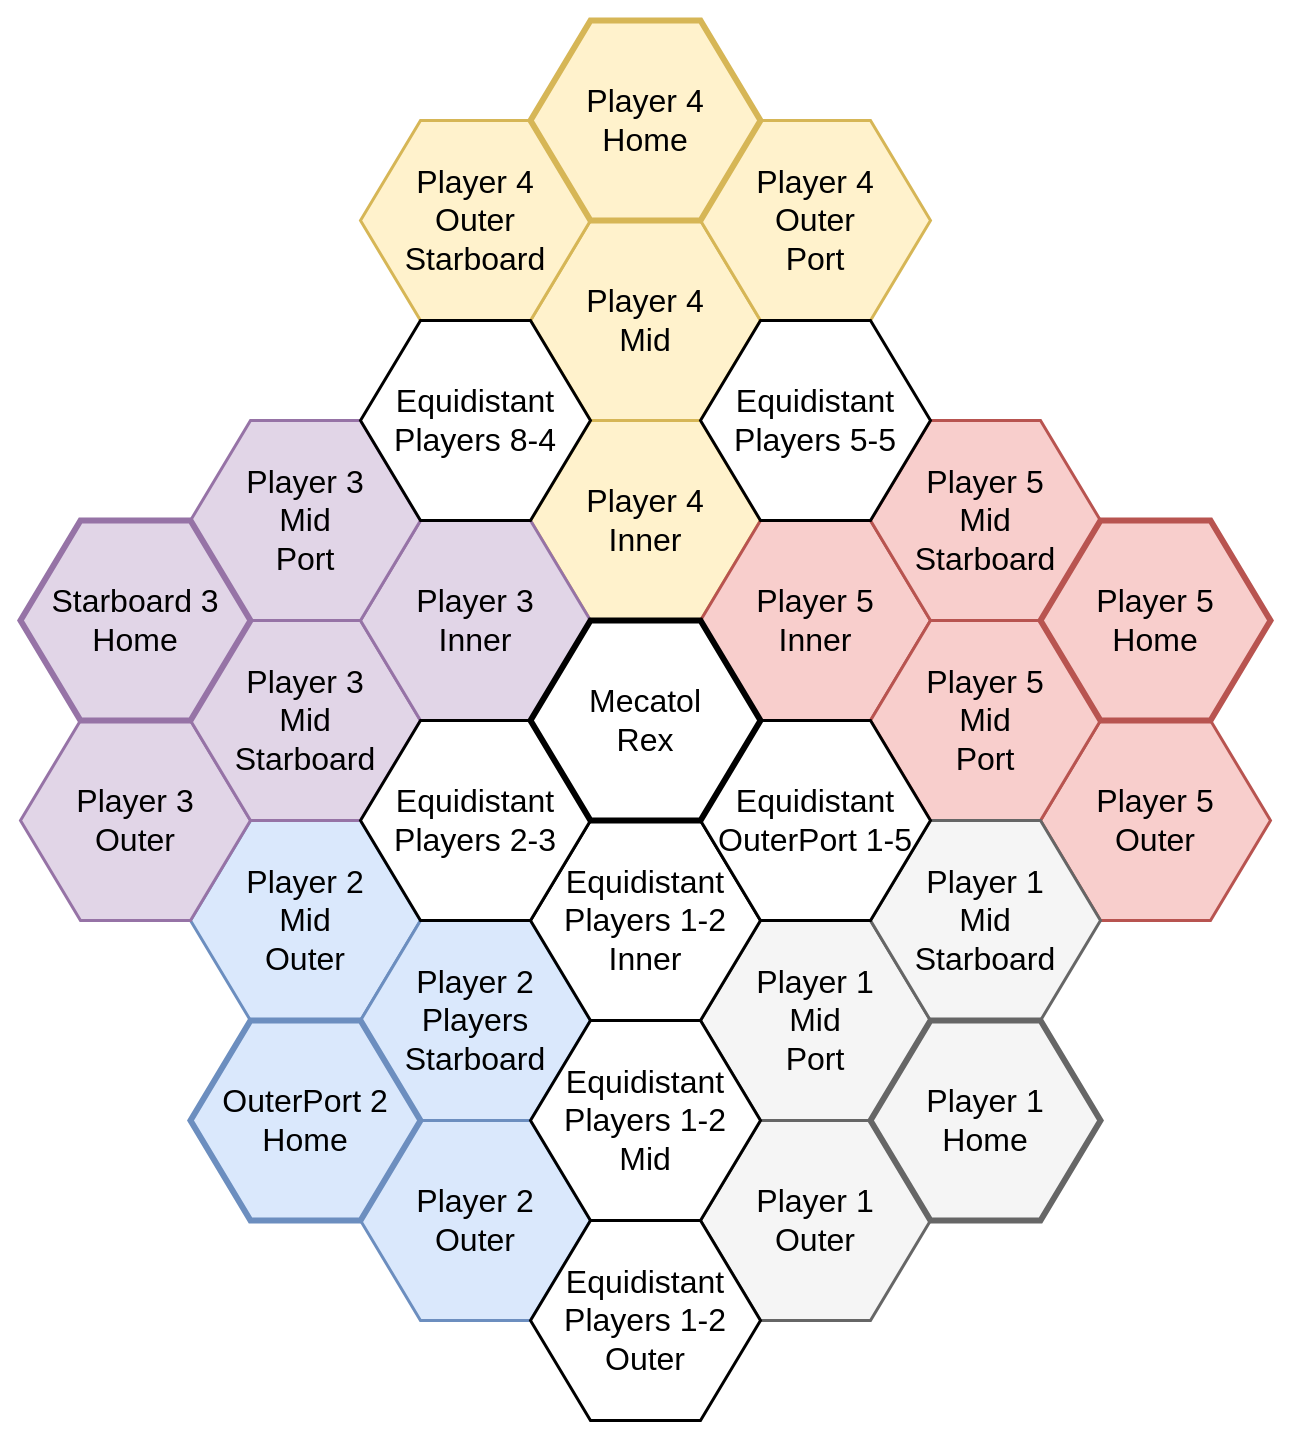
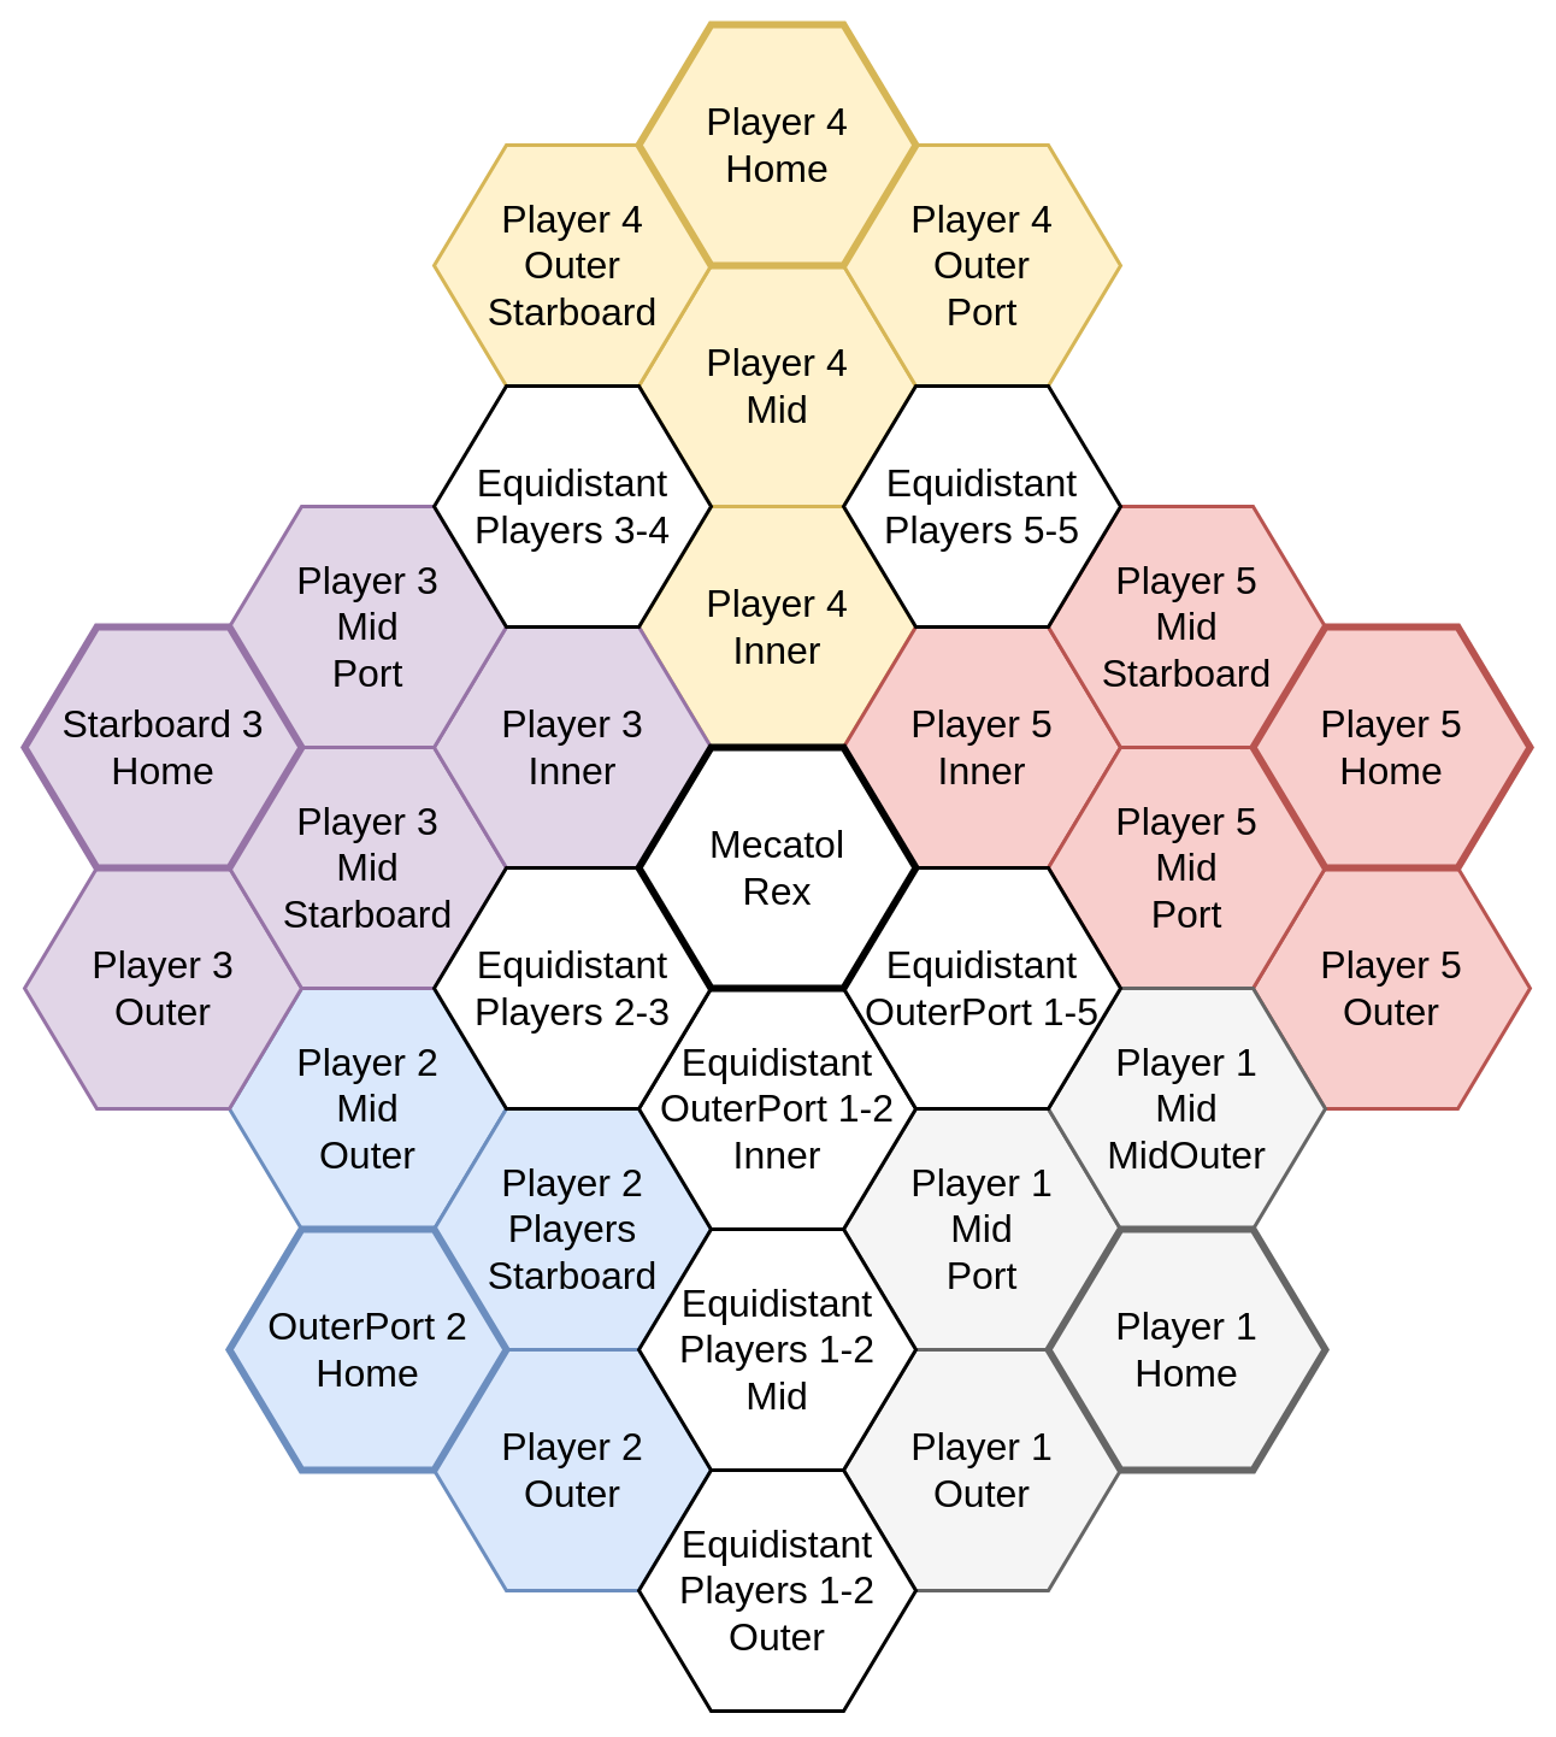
- <mxCell id="29" value="Equidistant&lt;br style=&quot;font-size: 32px&quot;&gt;Players 8-4" style="shape=hexagon;perimeter=hexagonPerimeter2;whiteSpace=wrap;html=1;fixedSize=1;size=60;fontSize=32;fontFamily=Helvetica;strokeWidth=3;" parent="1" vertex="1"><mxGeometry x="360" y="320" width="230" height="200" as="geometry" /></mxCell>
+ <mxCell id="29" value="Equidistant&lt;br style=&quot;font-size: 32px&quot;&gt;Players 3-4" style="shape=hexagon;perimeter=hexagonPerimeter2;whiteSpace=wrap;html=1;fixedSize=1;size=60;fontSize=32;fontFamily=Helvetica;strokeWidth=3;" parent="1" vertex="1"><mxGeometry x="360" y="320" width="230" height="200" as="geometry" /></mxCell>
- <mxCell id="26" value="Equidistant&lt;br style=&quot;font-size: 32px&quot;&gt;Players 1-2&lt;br&gt;Inner" style="shape=hexagon;perimeter=hexagonPerimeter2;whiteSpace=wrap;html=1;fixedSize=1;size=60;fontSize=32;fontFamily=Helvetica;strokeWidth=3;" parent="1" vertex="1"><mxGeometry x="530" y="820" width="230" height="200" as="geometry" /></mxCell>
+ <mxCell id="26" value="Equidistant&lt;br style=&quot;font-size: 32px&quot;&gt;OuterPort 1-2&lt;br&gt;Inner" style="shape=hexagon;perimeter=hexagonPerimeter2;whiteSpace=wrap;html=1;fixedSize=1;size=60;fontSize=32;fontFamily=Helvetica;strokeWidth=3;" parent="1" vertex="1"><mxGeometry x="530" y="820" width="230" height="200" as="geometry" /></mxCell>
- <mxCell id="23" value="Player 1&lt;br style=&quot;font-size: 32px&quot;&gt;Mid&lt;br style=&quot;font-size: 32px&quot;&gt;Starboard" style="shape=hexagon;perimeter=hexagonPerimeter2;whiteSpace=wrap;html=1;fixedSize=1;size=60;fontSize=32;fontFamily=Helvetica;fillColor=#f5f5f5;strokeColor=#666666;strokeWidth=3;" parent="1" vertex="1"><mxGeometry x="870" y="820" width="230" height="200" as="geometry" /></mxCell>
+ <mxCell id="23" value="Player 1&lt;br style=&quot;font-size: 32px&quot;&gt;Mid&lt;br style=&quot;font-size: 32px&quot;&gt;MidOuter" style="shape=hexagon;perimeter=hexagonPerimeter2;whiteSpace=wrap;html=1;fixedSize=1;size=60;fontSize=32;fontFamily=Helvetica;fillColor=#f5f5f5;strokeColor=#666666;strokeWidth=3;" parent="1" vertex="1"><mxGeometry x="870" y="820" width="230" height="200" as="geometry" /></mxCell>
